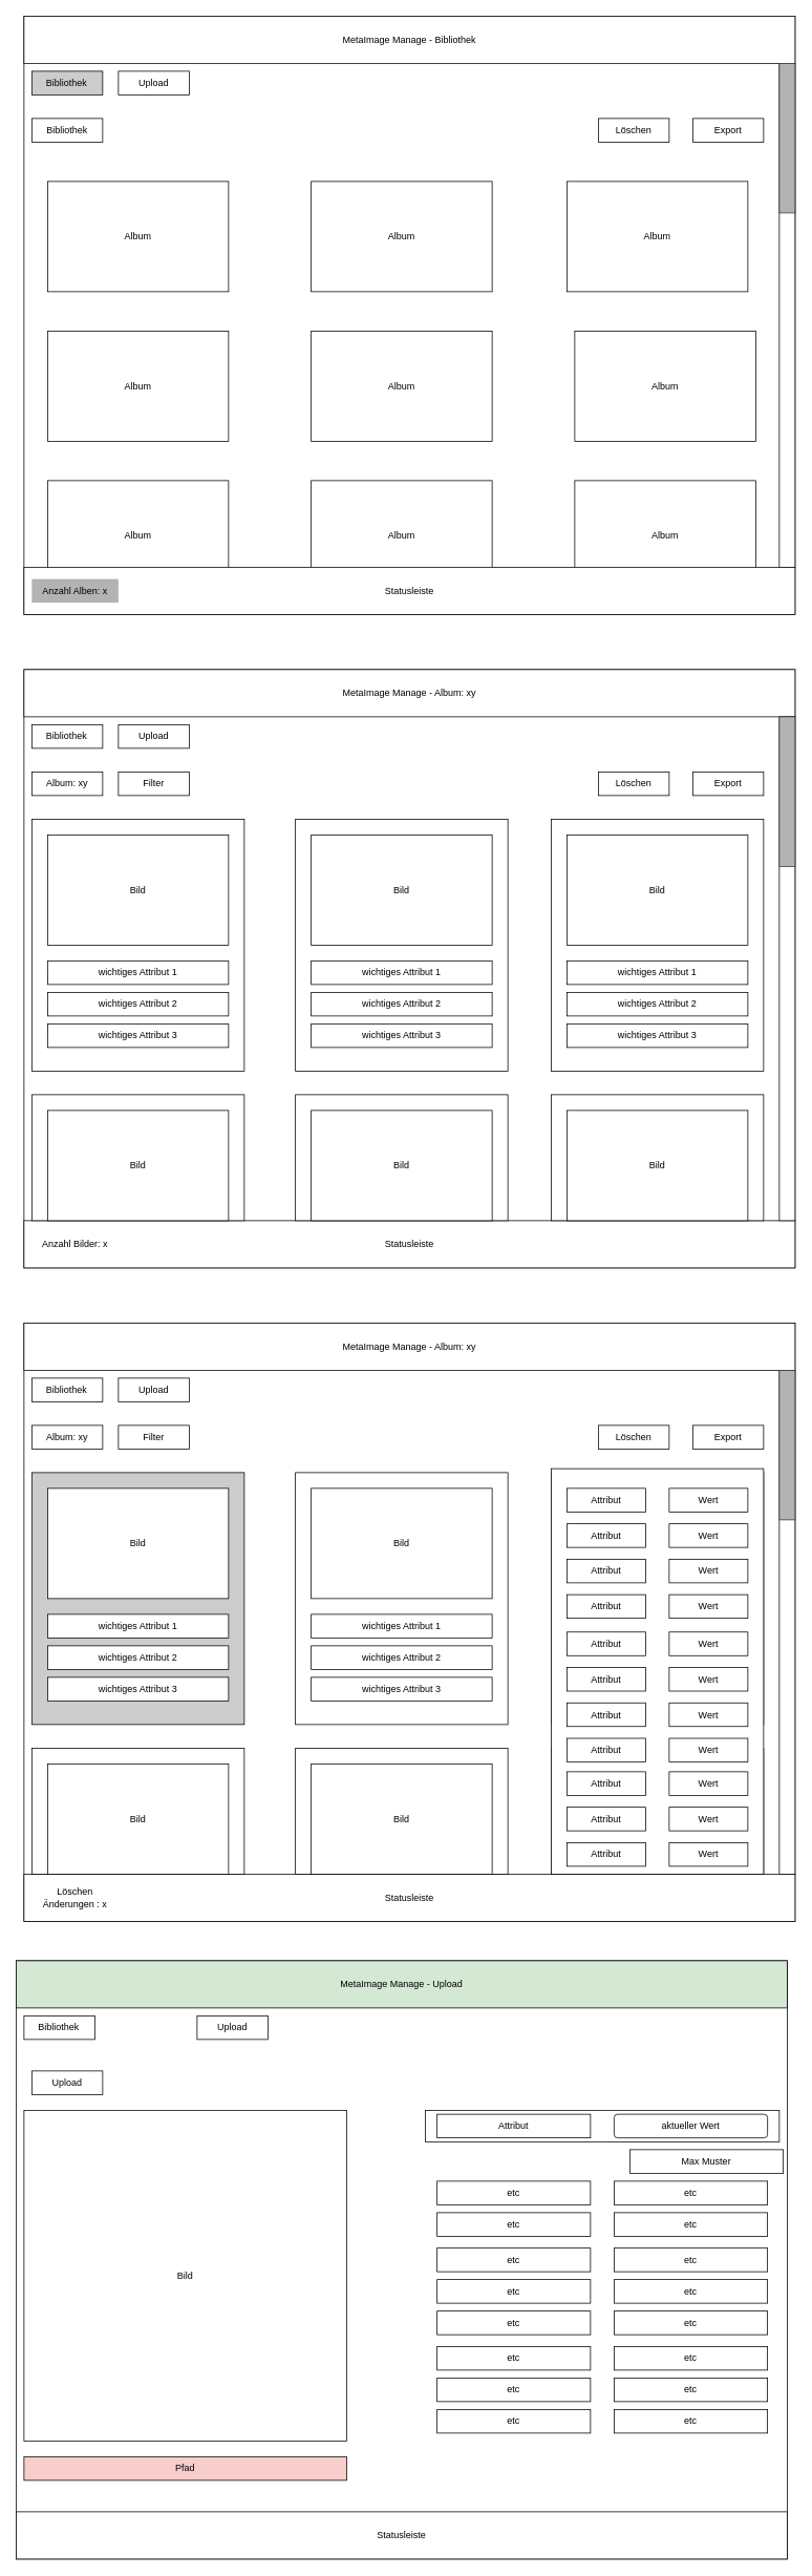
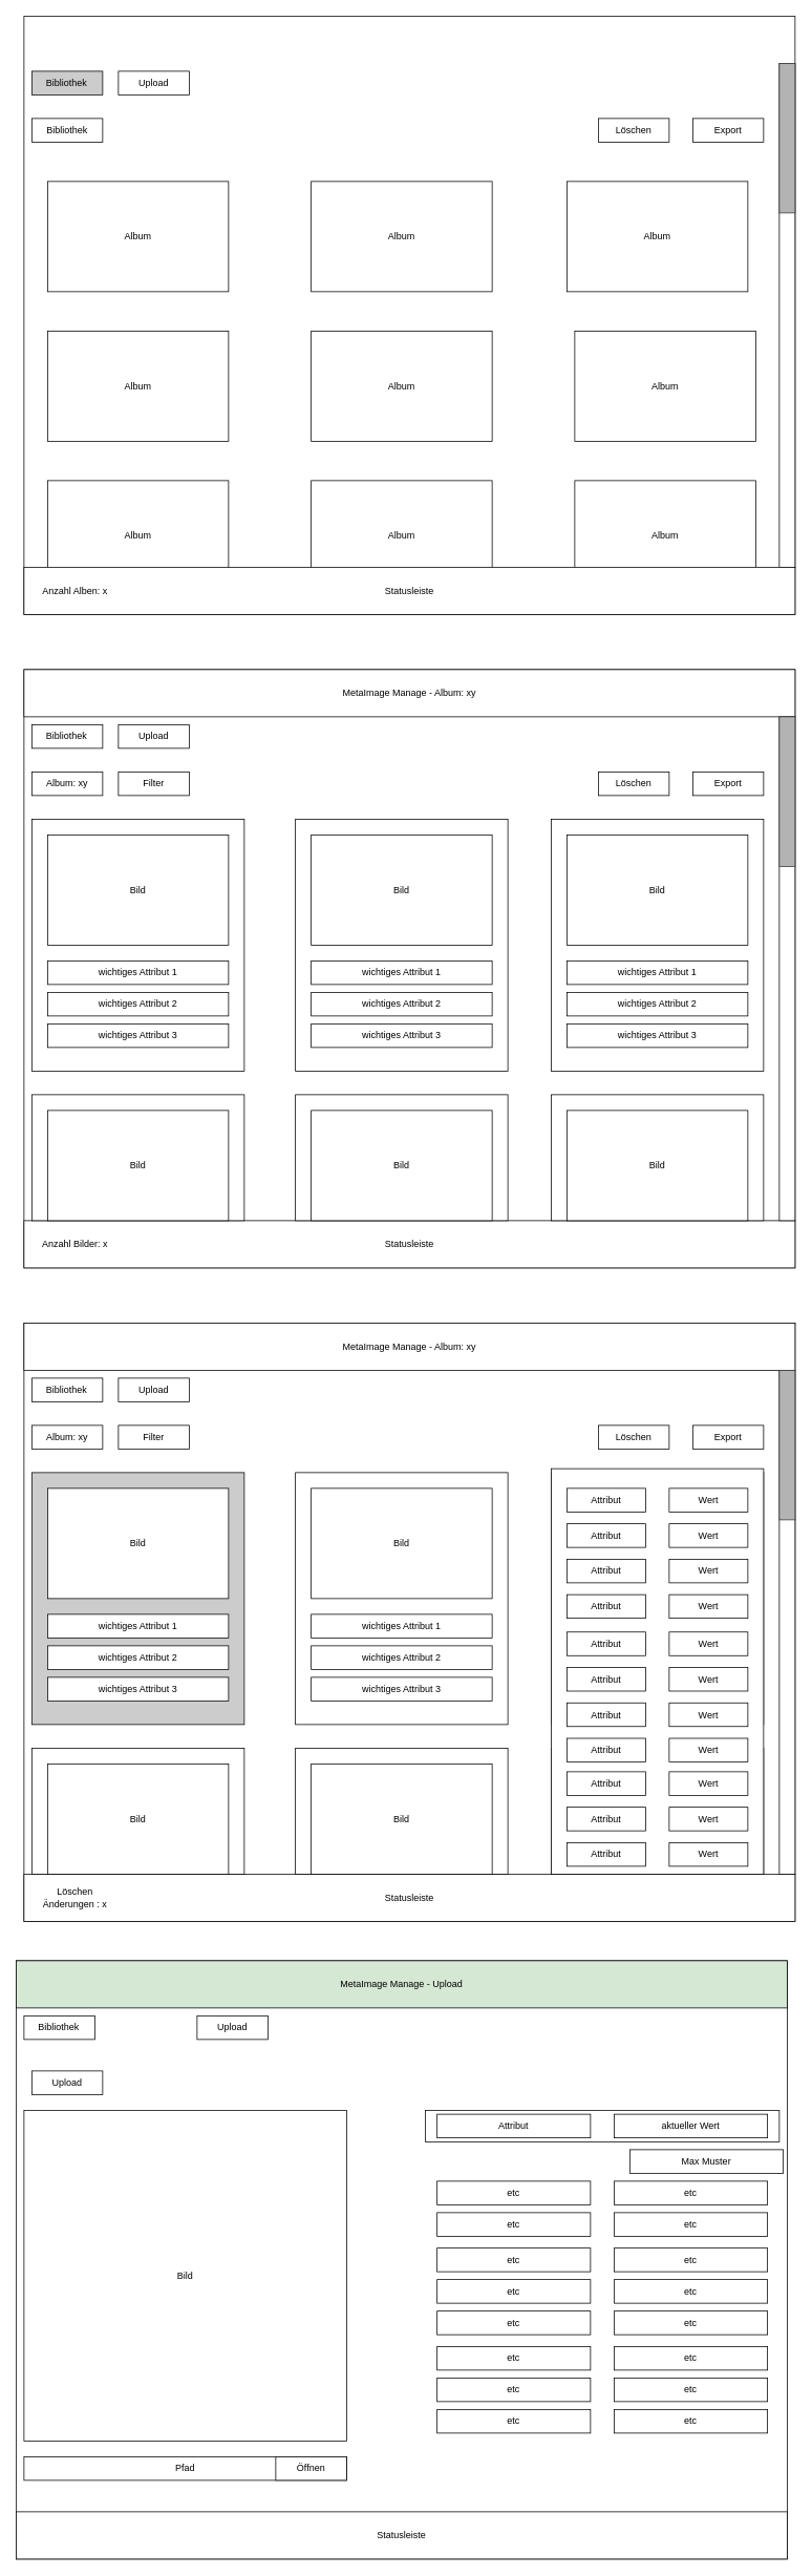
- <mxCell id="121" value="MetaImage Manage - Bibliothek" style="rounded=0;whiteSpace=wrap;html=1;" parent="1" vertex="1"><mxGeometry x="30" y="20" width="980" height="60" as="geometry" /></mxCell>
- <mxCell id="140" value="Anzahl Alben: x" style="rounded=0;whiteSpace=wrap;html=1;strokeColor=none;fillColor=#b3b3b3;" vertex="1" parent="1"><mxGeometry x="40" y="735" width="110" height="30" as="geometry" /></mxCell>
+ <mxCell id="140" value="Anzahl Alben: x" style="rounded=0;whiteSpace=wrap;html=1;strokeColor=none;" vertex="1" parent="1"><mxGeometry x="40" y="735" width="110" height="30" as="geometry" /></mxCell>
- <mxCell id="47" value="aktueller Wert" style="whiteSpace=wrap;html=1;rounded=1;" parent="1" vertex="1"><mxGeometry x="780" y="2685" width="195" height="30" as="geometry" /></mxCell>
+ <mxCell id="47" value="aktueller Wert" style="rounded=0;whiteSpace=wrap;html=1;" parent="1" vertex="1"><mxGeometry x="780" y="2685" width="195" height="30" as="geometry" /></mxCell>
- <mxCell id="37" value="Pfad" style="rounded=0;whiteSpace=wrap;html=1;fillColor=#f8cecc;" parent="1" vertex="1"><mxGeometry x="30" y="3120" width="410" height="30" as="geometry" /></mxCell>
+ <mxCell id="37" value="Pfad" style="rounded=0;whiteSpace=wrap;html=1;" parent="1" vertex="1"><mxGeometry x="30" y="3120" width="410" height="30" as="geometry" /></mxCell>
+ <mxCell id="60" value="&lt;div&gt;Öffnen&lt;/div&gt;" style="rounded=0;whiteSpace=wrap;html=1;" parent="1" vertex="1"><mxGeometry x="350" y="3120" width="90" height="30" as="geometry" /></mxCell>
